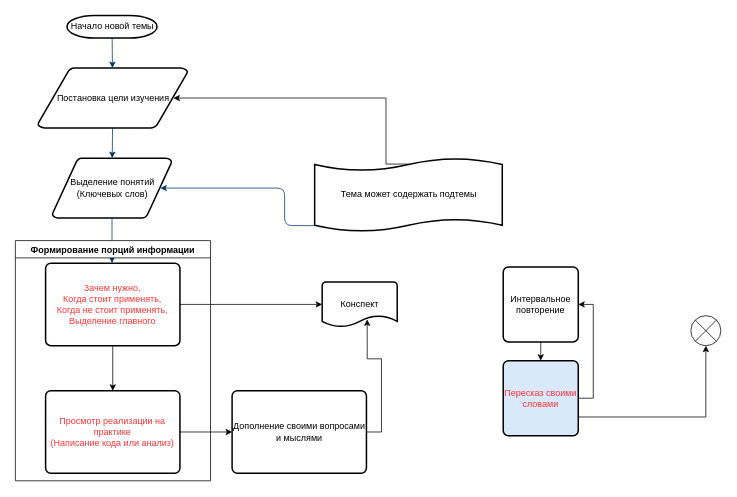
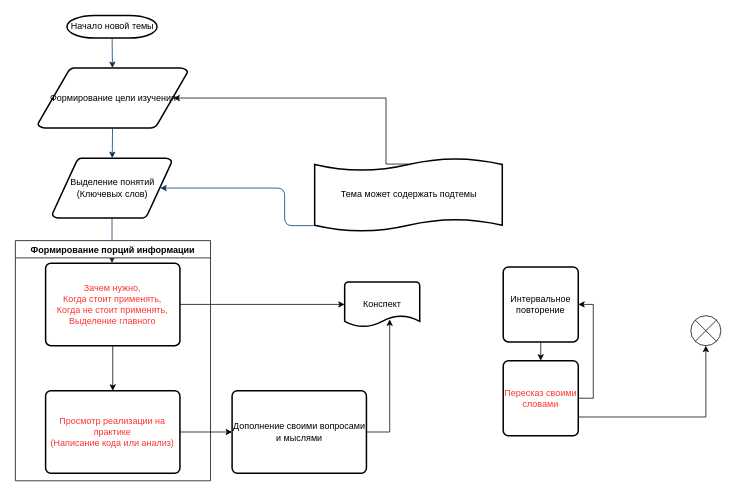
- <mxCell id="3" value="Постановка цели изучения" style="shape=mxgraph.flowchart.data;strokeWidth=2;gradientColor=none;gradientDirection=north;fontStyle=0;html=1;" parent="1" vertex="1"><mxGeometry x="50" y="90" width="199.5" height="80" as="geometry" /></mxCell>
+ <mxCell id="3" value="Формирование цели изучения" style="shape=mxgraph.flowchart.data;strokeWidth=2;gradientColor=none;gradientDirection=north;fontStyle=0;html=1;" parent="1" vertex="1"><mxGeometry x="50" y="90" width="199.5" height="80" as="geometry" /></mxCell>
- <mxCell id="18" value="Конспект" style="strokeWidth=2;html=1;shape=mxgraph.flowchart.document2;whiteSpace=wrap;size=0.25;" vertex="1" parent="1"><mxGeometry x="428.75" y="375" width="100" height="60" as="geometry" /></mxCell>
+ <mxCell id="18" value="Конспект" style="strokeWidth=2;html=1;shape=mxgraph.flowchart.document2;whiteSpace=wrap;size=0.25;" vertex="1" parent="1"><mxGeometry x="458.75" y="375" width="100" height="60" as="geometry" /></mxCell>
- <mxCell id="24" value="&lt;font color=&quot;#ff3333&quot;&gt;Пересказ своими словами&lt;/font&gt;" style="rounded=1;whiteSpace=wrap;html=1;absoluteArcSize=1;arcSize=14;strokeWidth=2;fillColor=#dae8fc;" vertex="1" parent="1"><mxGeometry x="670" y="480" width="100" height="100" as="geometry" /></mxCell>
+ <mxCell id="24" value="&lt;font color=&quot;#ff3333&quot;&gt;Пересказ своими словами&lt;/font&gt;" style="rounded=1;whiteSpace=wrap;html=1;absoluteArcSize=1;arcSize=14;strokeWidth=2;" vertex="1" parent="1"><mxGeometry x="670" y="480" width="100" height="100" as="geometry" /></mxCell>
